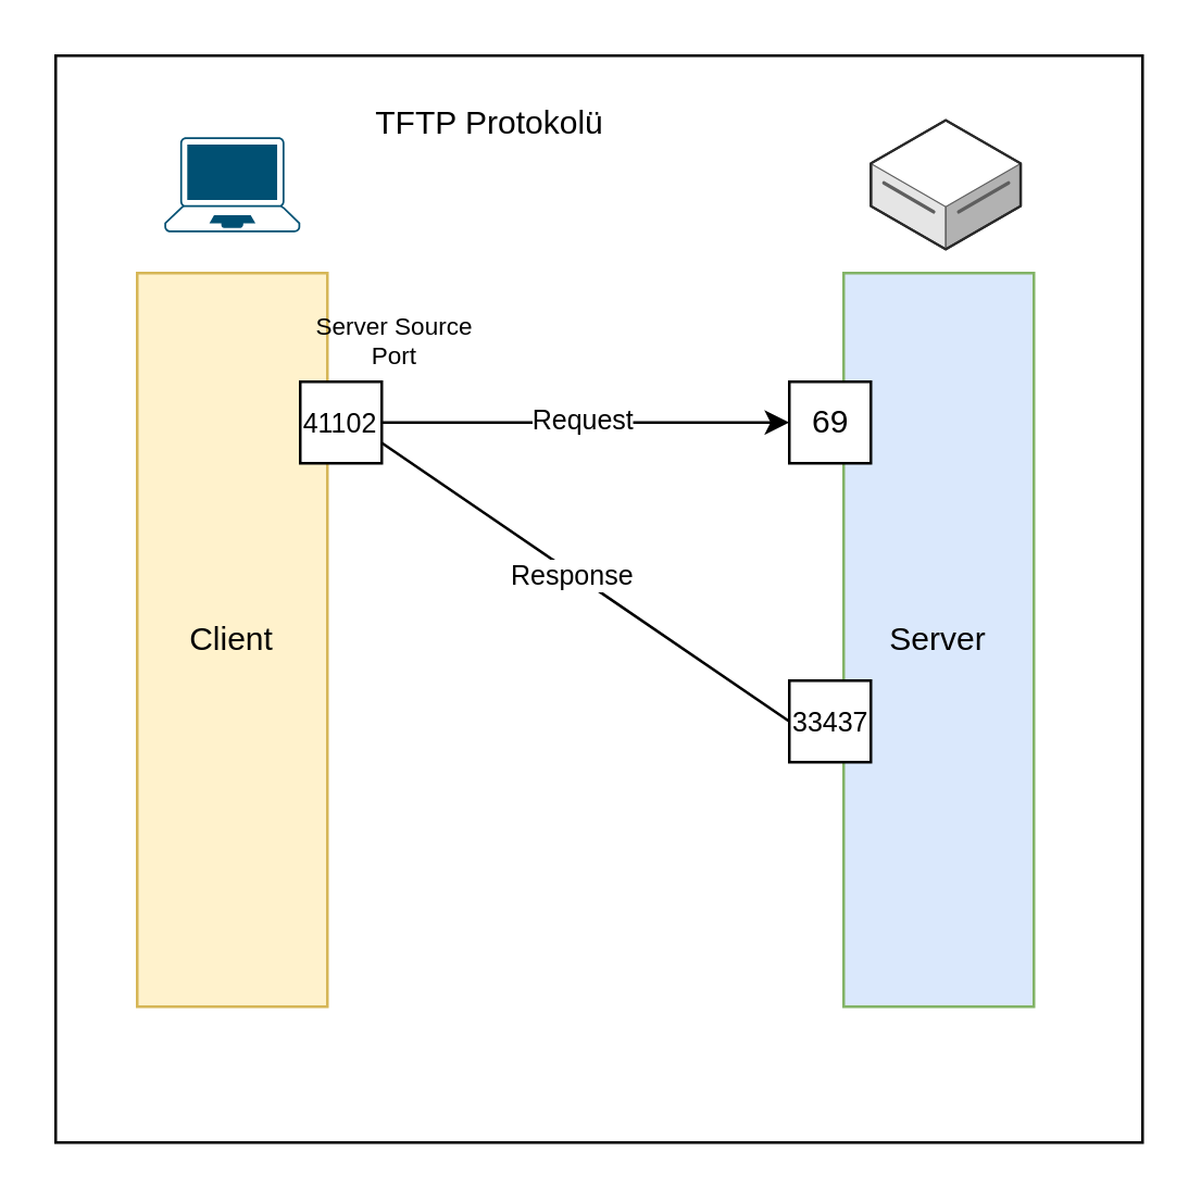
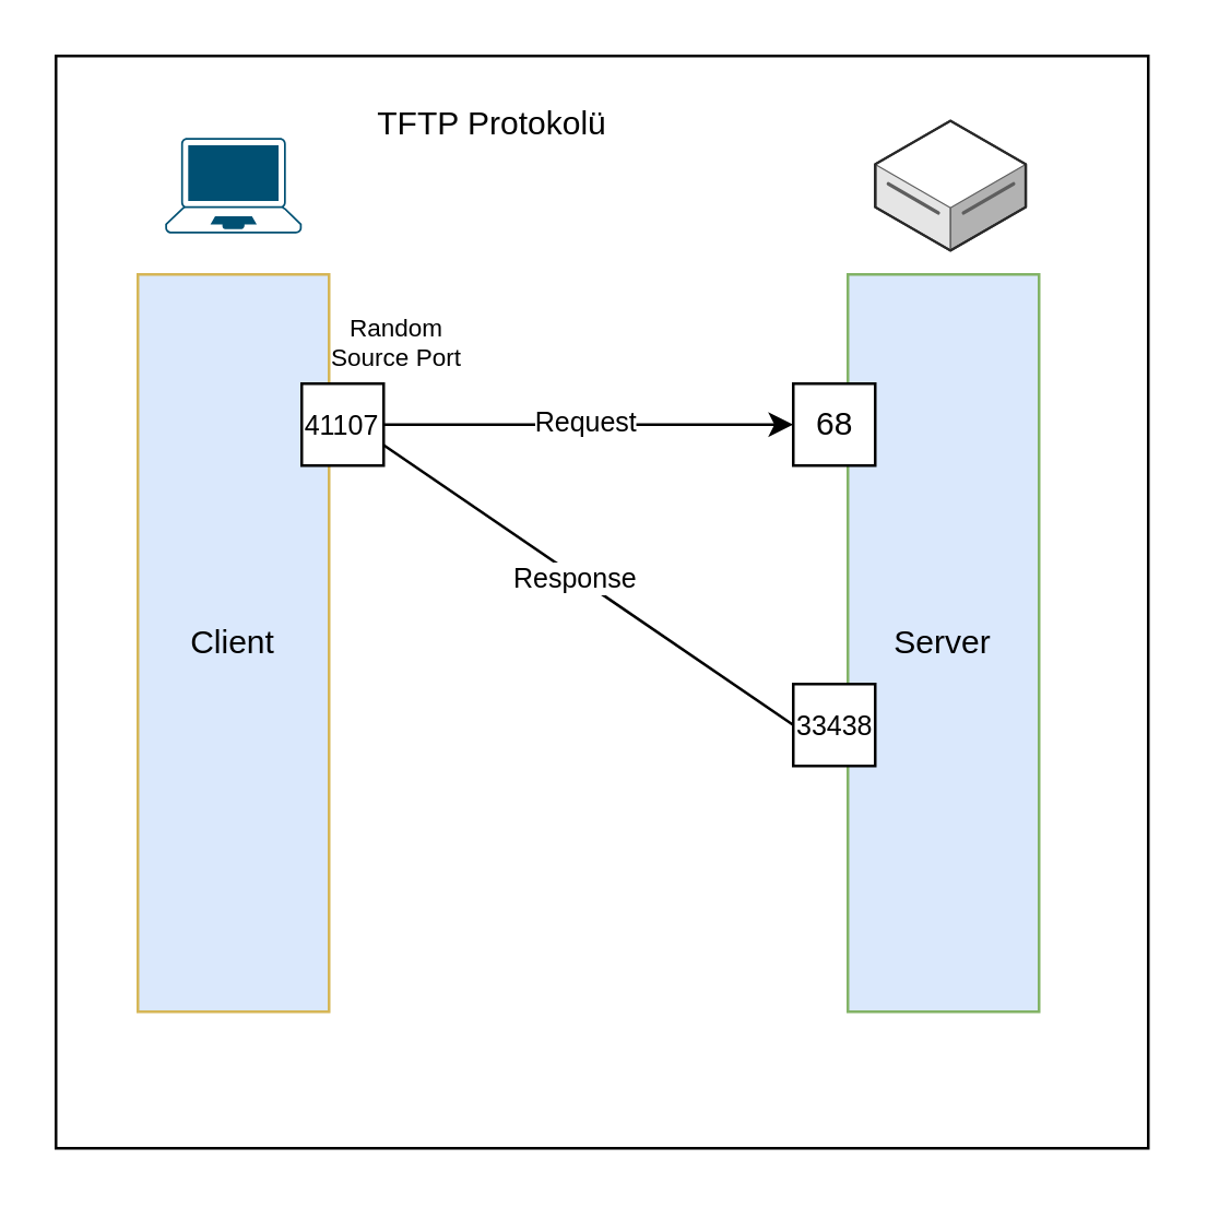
- <mxCell id="5" value="Server Source Port" style="text;html=1;strokeColor=none;fillColor=none;align=center;verticalAlign=middle;whiteSpace=wrap;rounded=0;fontSize=9;" vertex="1" parent="1"><mxGeometry x="115" y="110" width="60" height="30" as="geometry" /></mxCell>
+ <mxCell id="5" value="Random Source Port" style="text;html=1;strokeColor=none;fillColor=none;align=center;verticalAlign=middle;whiteSpace=wrap;rounded=0;fontSize=9;" vertex="1" parent="1"><mxGeometry x="115" y="110" width="60" height="30" as="geometry" /></mxCell>
- <mxCell id="6" value="41102" style="whiteSpace=wrap;html=1;aspect=fixed;fontSize=10;" vertex="1" parent="1"><mxGeometry x="110" y="140" width="30" height="30" as="geometry" /></mxCell>
+ <mxCell id="6" value="41107" style="whiteSpace=wrap;html=1;aspect=fixed;fontSize=10;" vertex="1" parent="1"><mxGeometry x="110" y="140" width="30" height="30" as="geometry" /></mxCell>
- <mxCell id="7" value="69" style="html=1;rounded=0;" vertex="1" parent="1"><mxGeometry x="290" y="140" width="30" height="30" as="geometry" /></mxCell>
+ <mxCell id="7" value="68" style="html=1;rounded=0;" vertex="1" parent="1"><mxGeometry x="290" y="140" width="30" height="30" as="geometry" /></mxCell>
- <mxCell id="3" value="Client" style="rounded=0;whiteSpace=wrap;html=1;fillColor=#fff2cc;strokeColor=#d6b656;" vertex="1" parent="1"><mxGeometry x="50" y="100" width="70" height="270" as="geometry" /></mxCell>
+ <mxCell id="3" value="Client" style="rounded=0;whiteSpace=wrap;html=1;fillColor=#dae8fc;strokeColor=#d6b656;" vertex="1" parent="1"><mxGeometry x="50" y="100" width="70" height="270" as="geometry" /></mxCell>
- <mxCell id="10" value="33437" style="html=1;rounded=0;fontSize=10;" vertex="1" parent="1"><mxGeometry x="290" y="250" width="30" height="30" as="geometry" /></mxCell>
+ <mxCell id="10" value="33438" style="html=1;rounded=0;fontSize=10;" vertex="1" parent="1"><mxGeometry x="290" y="250" width="30" height="30" as="geometry" /></mxCell>
